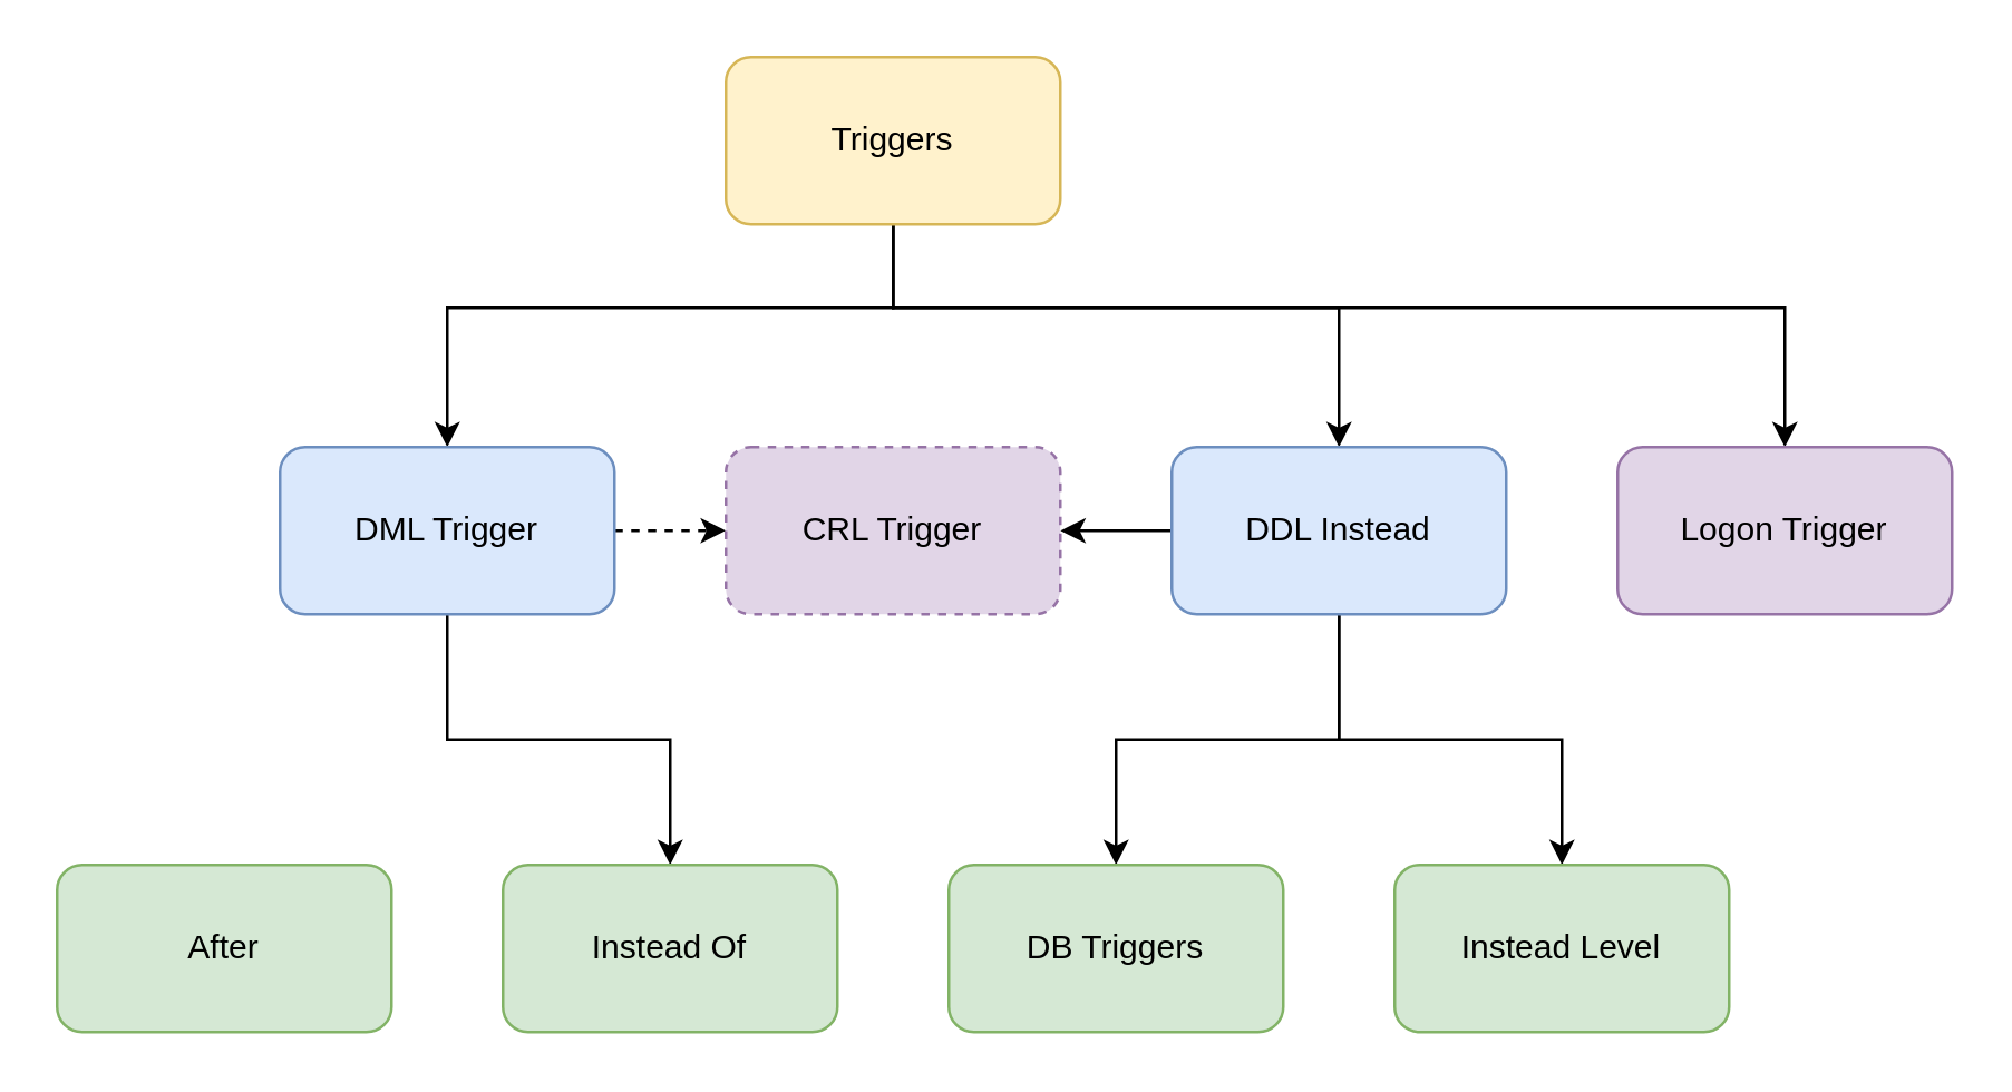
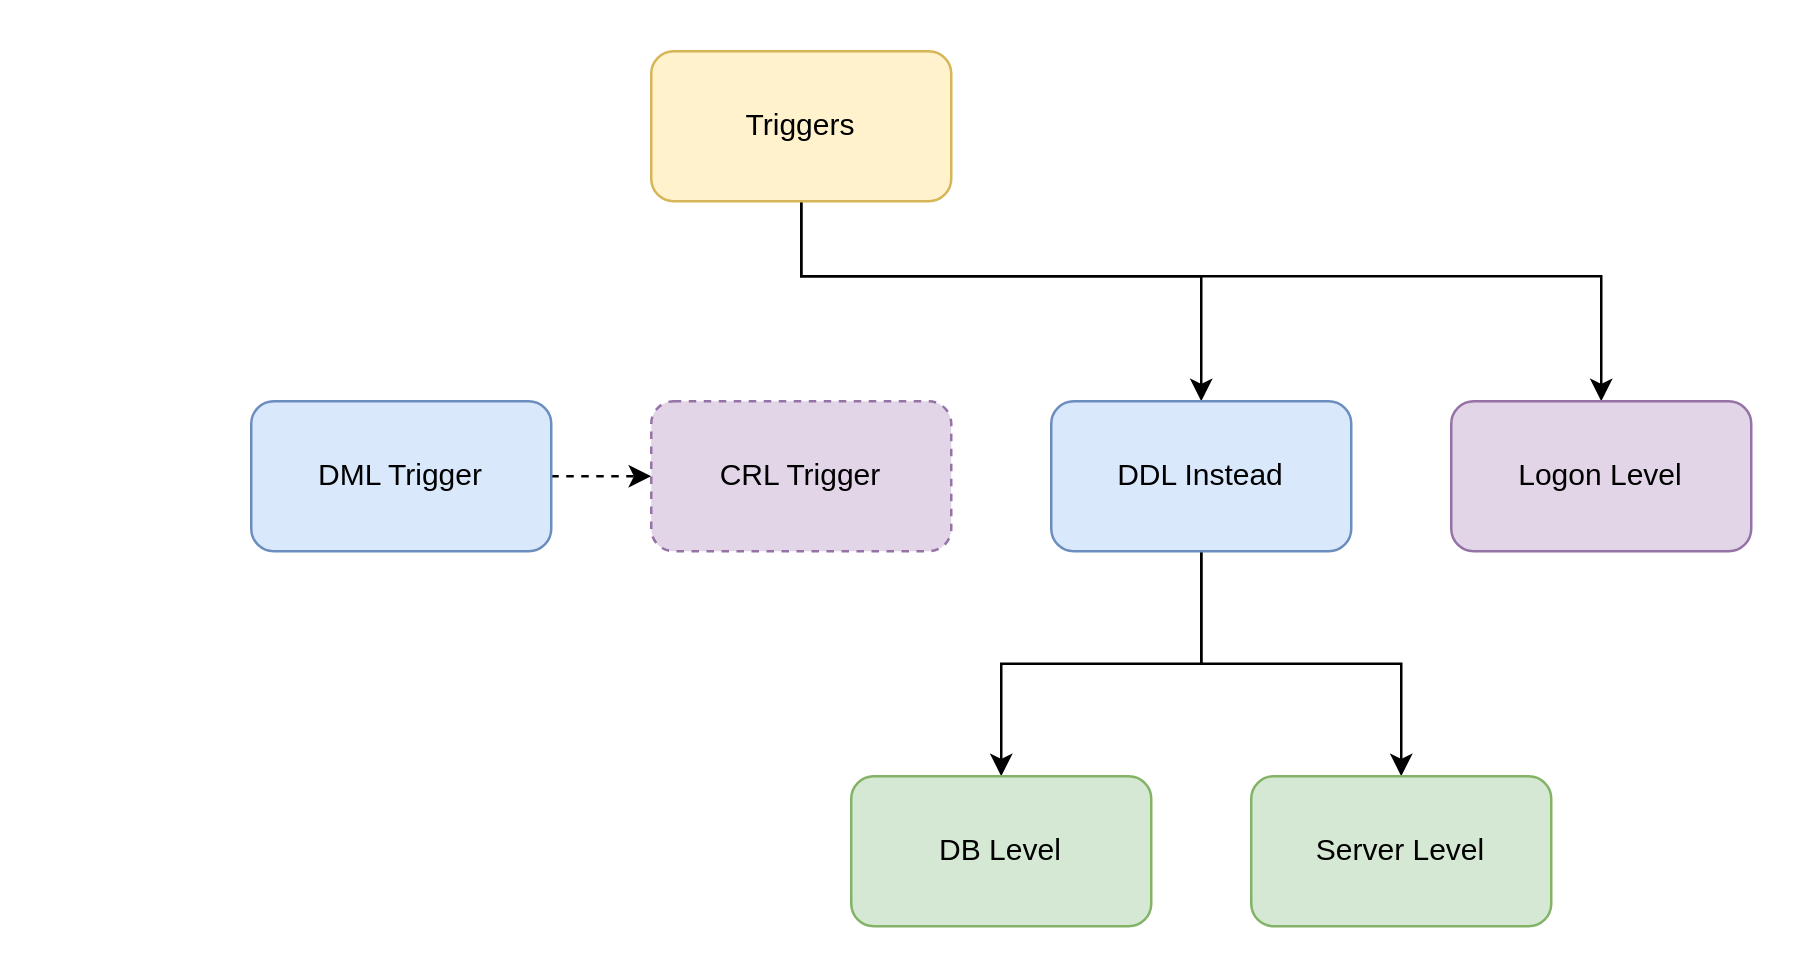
- <mxCell id="2" style="edgeStyle=orthogonalEdgeStyle;rounded=0;orthogonalLoop=1;jettySize=auto;html=1;entryX=0.5;entryY=0;entryDx=0;entryDy=0;" edge="1" parent="1" source="5" target="8"><mxGeometry relative="1" as="geometry"><Array as="points"><mxPoint x="320" y="110" /><mxPoint x="160" y="110" /></Array></mxGeometry></mxCell>
- <mxCell id="9" style="edgeStyle=orthogonalEdgeStyle;rounded=0;orthogonalLoop=1;jettySize=auto;html=1;entryX=1;entryY=0.5;entryDx=0;entryDy=0;" edge="1" parent="1" source="12" target="17"><mxGeometry relative="1" as="geometry" /></mxCell>
- <mxCell id="18" value="Logon Trigger" style="rounded=1;whiteSpace=wrap;html=1;fillColor=#e1d5e7;strokeColor=#9673a6;" vertex="1" parent="1"><mxGeometry x="580" y="160" width="120" height="60" as="geometry" /></mxCell>
+ <mxCell id="18" value="Logon Level" style="rounded=1;whiteSpace=wrap;html=1;fillColor=#e1d5e7;strokeColor=#9673a6;" vertex="1" parent="1"><mxGeometry x="580" y="160" width="120" height="60" as="geometry" /></mxCell>
- <mxCell id="6" style="edgeStyle=orthogonalEdgeStyle;rounded=0;orthogonalLoop=1;jettySize=auto;html=1;" edge="1" parent="1" source="8" target="14"><mxGeometry relative="1" as="geometry" /></mxCell>
- <mxCell id="13" value="After" style="rounded=1;whiteSpace=wrap;html=1;fillColor=#d5e8d4;strokeColor=#82b366;" vertex="1" parent="1"><mxGeometry x="20" y="310" width="120" height="60" as="geometry" /></mxCell>
- <mxCell id="14" value="Instead Of" style="rounded=1;whiteSpace=wrap;html=1;fillColor=#d5e8d4;strokeColor=#82b366;" vertex="1" parent="1"><mxGeometry x="180" y="310" width="120" height="60" as="geometry" /></mxCell>
- <mxCell id="15" value="DB Triggers" style="rounded=1;whiteSpace=wrap;html=1;fillColor=#d5e8d4;strokeColor=#82b366;" vertex="1" parent="1"><mxGeometry x="340" y="310" width="120" height="60" as="geometry" /></mxCell>
+ <mxCell id="15" value="DB Level" style="rounded=1;whiteSpace=wrap;html=1;fillColor=#d5e8d4;strokeColor=#82b366;" vertex="1" parent="1"><mxGeometry x="340" y="310" width="120" height="60" as="geometry" /></mxCell>
- <mxCell id="16" value="Instead Level" style="rounded=1;whiteSpace=wrap;html=1;fillColor=#d5e8d4;strokeColor=#82b366;" vertex="1" parent="1"><mxGeometry x="500" y="310" width="120" height="60" as="geometry" /></mxCell>
+ <mxCell id="16" value="Server Level" style="rounded=1;whiteSpace=wrap;html=1;fillColor=#d5e8d4;strokeColor=#82b366;" vertex="1" parent="1"><mxGeometry x="500" y="310" width="120" height="60" as="geometry" /></mxCell>
